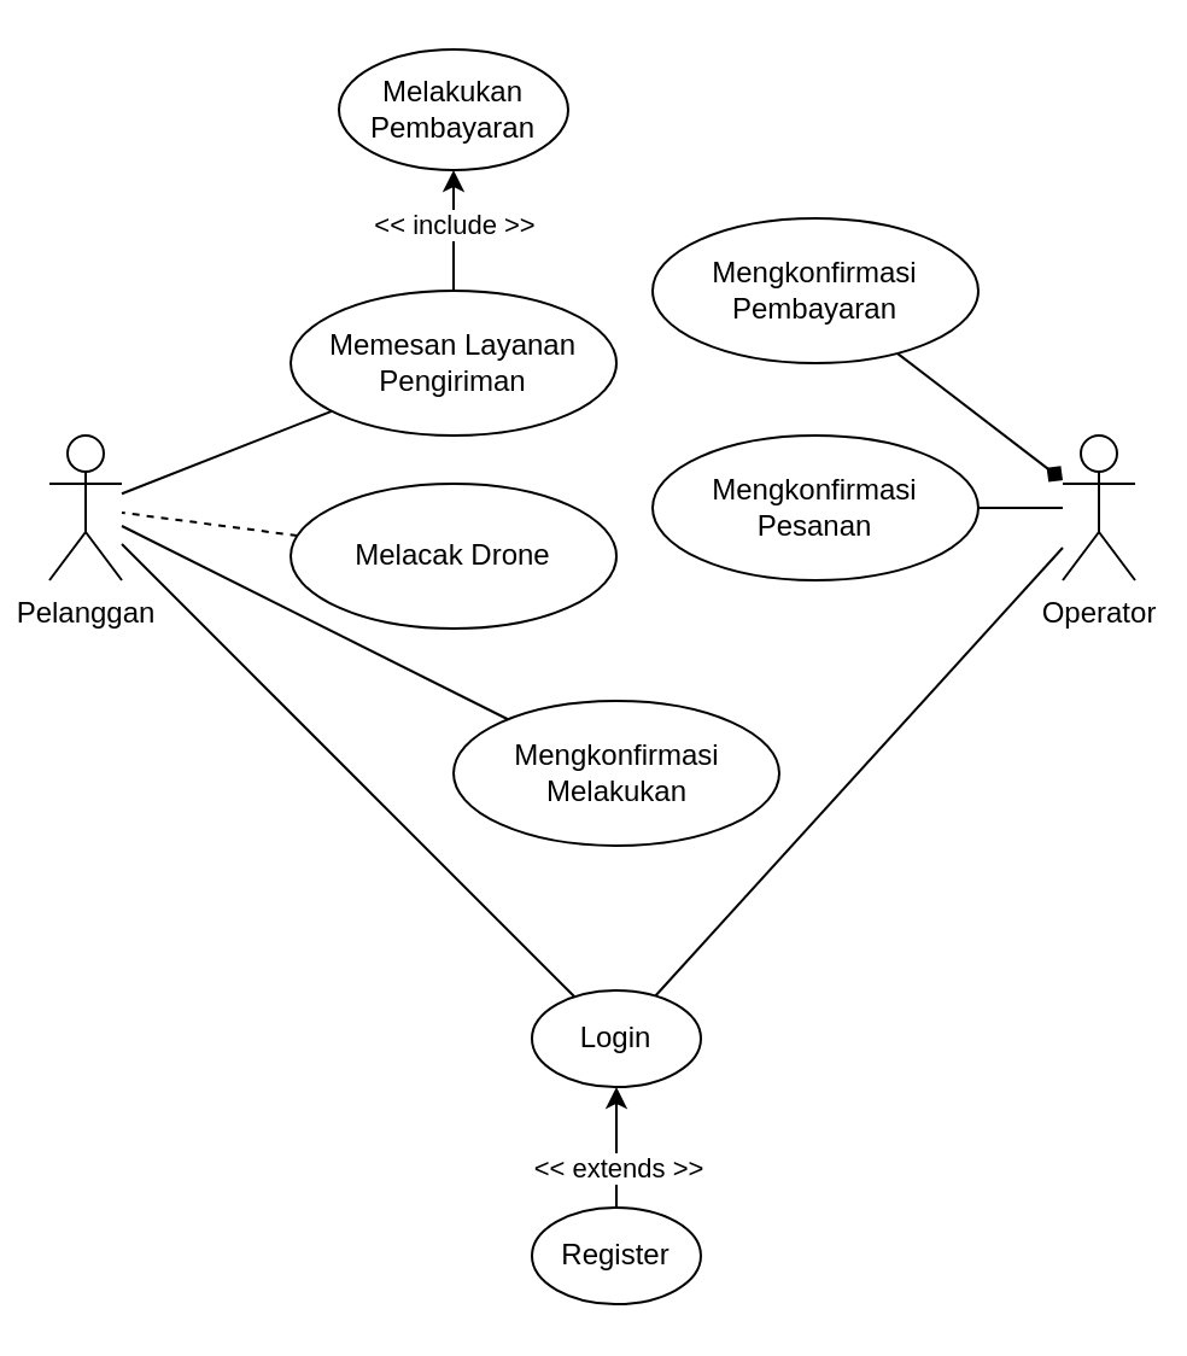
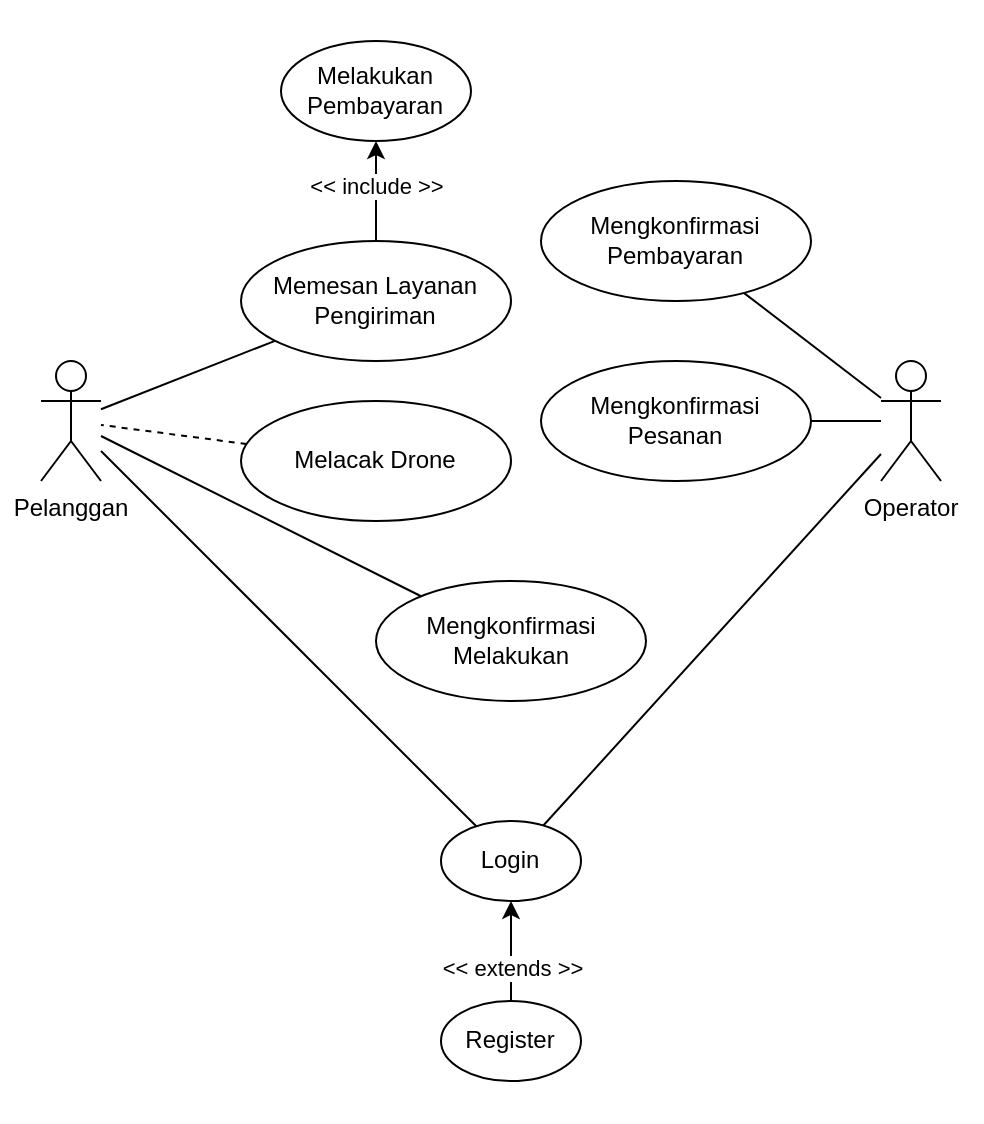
- <mxCell id="20" value="" style="endArrow=diamond;html=1;rounded=0;" edge="1" parent="1" source="18" target="3"><mxGeometry width="50" height="50" relative="1" as="geometry"><mxPoint x="420.108" y="228.787" as="sourcePoint" /><mxPoint x="450" y="222.791" as="targetPoint" /></mxGeometry></mxCell>
+ <mxCell id="20" value="" style="endArrow=none;html=1;rounded=0;" edge="1" parent="1" source="18" target="3"><mxGeometry width="50" height="50" relative="1" as="geometry"><mxPoint x="420.108" y="228.787" as="sourcePoint" /><mxPoint x="450" y="222.791" as="targetPoint" /></mxGeometry></mxCell>
